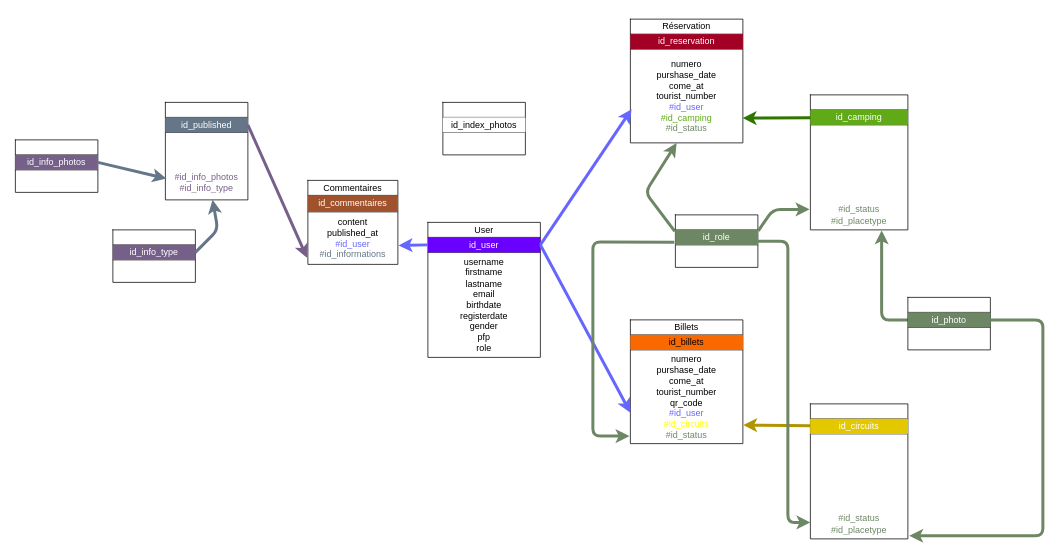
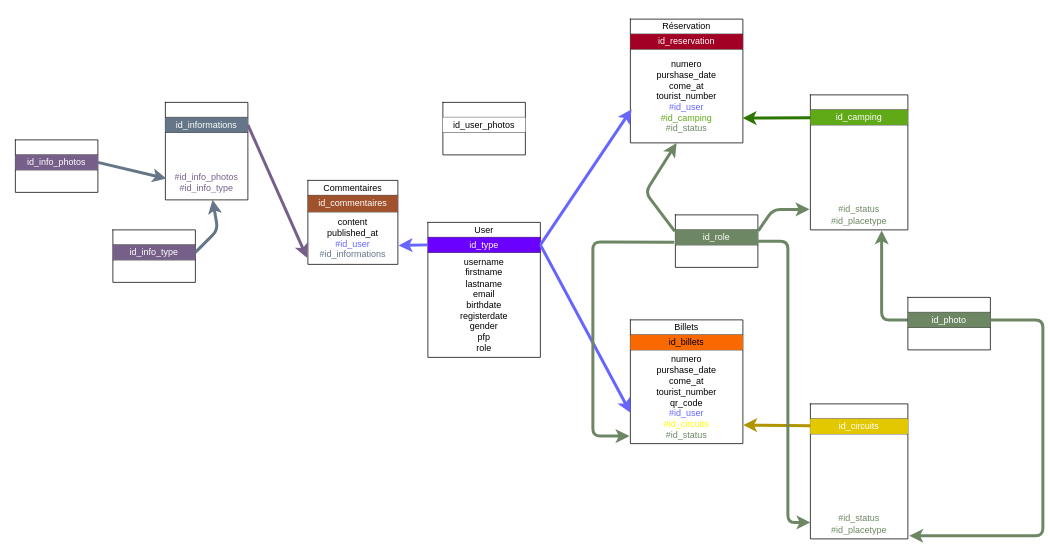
- <mxCell id="20" value="id_published" style="shape=partialRectangle;html=1;whiteSpace=wrap;connectable=0;overflow=hidden;fillColor=#647687;top=0;left=0;bottom=0;right=0;pointerEvents=1;fontColor=#ffffff;strokeColor=#314354;" vertex="1" parent="19"><mxGeometry width="110" height="20" as="geometry"><mxRectangle width="110" height="20" as="alternateBounds" /></mxGeometry></mxCell>
+ <mxCell id="20" value="id_informations" style="shape=partialRectangle;html=1;whiteSpace=wrap;connectable=0;overflow=hidden;fillColor=#647687;top=0;left=0;bottom=0;right=0;pointerEvents=1;fontColor=#ffffff;strokeColor=#314354;" vertex="1" parent="19"><mxGeometry width="110" height="20" as="geometry"><mxRectangle width="110" height="20" as="alternateBounds" /></mxGeometry></mxCell>
- <mxCell id="41" value="id_index_photos" style="shape=partialRectangle;html=1;whiteSpace=wrap;connectable=0;overflow=hidden;top=0;left=0;bottom=0;right=0;pointerEvents=1;" vertex="1" parent="40"><mxGeometry width="110" height="20" as="geometry"><mxRectangle width="110" height="20" as="alternateBounds" /></mxGeometry></mxCell>
+ <mxCell id="41" value="id_user_photos" style="shape=partialRectangle;html=1;whiteSpace=wrap;connectable=0;overflow=hidden;top=0;left=0;bottom=0;right=0;pointerEvents=1;" vertex="1" parent="40"><mxGeometry width="110" height="20" as="geometry"><mxRectangle width="110" height="20" as="alternateBounds" /></mxGeometry></mxCell>
- <mxCell id="62" value="id_user" style="shape=partialRectangle;html=1;whiteSpace=wrap;connectable=0;overflow=hidden;fillColor=#6a00ff;top=0;left=0;bottom=0;right=0;pointerEvents=1;fontColor=#ffffff;strokeColor=#3700CC;" vertex="1" parent="61"><mxGeometry width="150" height="20" as="geometry"><mxRectangle width="150" height="20" as="alternateBounds" /></mxGeometry></mxCell>
+ <mxCell id="62" value="id_type" style="shape=partialRectangle;html=1;whiteSpace=wrap;connectable=0;overflow=hidden;fillColor=#6a00ff;top=0;left=0;bottom=0;right=0;pointerEvents=1;fontColor=#ffffff;strokeColor=#3700CC;" vertex="1" parent="61"><mxGeometry width="150" height="20" as="geometry"><mxRectangle width="150" height="20" as="alternateBounds" /></mxGeometry></mxCell>
